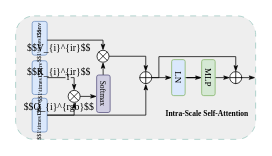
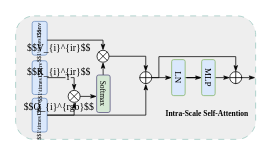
- <mxCell id="29" value="MLP" style="rounded=1;whiteSpace=wrap;html=1;fontFamily=Times New Roman;horizontal=0;rotation=-180;fillColor=#d5e8d4;strokeColor=#82b366;" vertex="1" parent="1"><mxGeometry x="268.04" y="79" width="18" height="48" as="geometry" /></mxCell>
+ <mxCell id="29" value="MLP" style="rounded=1;whiteSpace=wrap;html=1;fontFamily=Times New Roman;horizontal=0;rotation=-180;fillColor=#dae8fc;strokeColor=#82b366;" vertex="1" parent="1"><mxGeometry x="268.04" y="79" width="18" height="48" as="geometry" /></mxCell>
- <mxCell id="22" value="Softmax" style="rounded=1;whiteSpace=wrap;html=1;horizontal=0;flipV=0;flipH=0;rotation=-180;fontFamily=Times New Roman;fillColor=#d0cee2;strokeColor=#56517e;spacingTop=-2;fontSize=10;" vertex="1" parent="1"><mxGeometry x="128.04" y="99.5" width="18" height="50" as="geometry" /></mxCell>
+ <mxCell id="22" value="Softmax" style="rounded=1;whiteSpace=wrap;html=1;horizontal=0;flipV=0;flipH=0;rotation=-180;fontFamily=Times New Roman;fillColor=#d5e8d4;strokeColor=#56517e;spacingTop=-2;fontSize=10;" vertex="1" parent="1"><mxGeometry x="128.04" y="99.5" width="18" height="50" as="geometry" /></mxCell>
